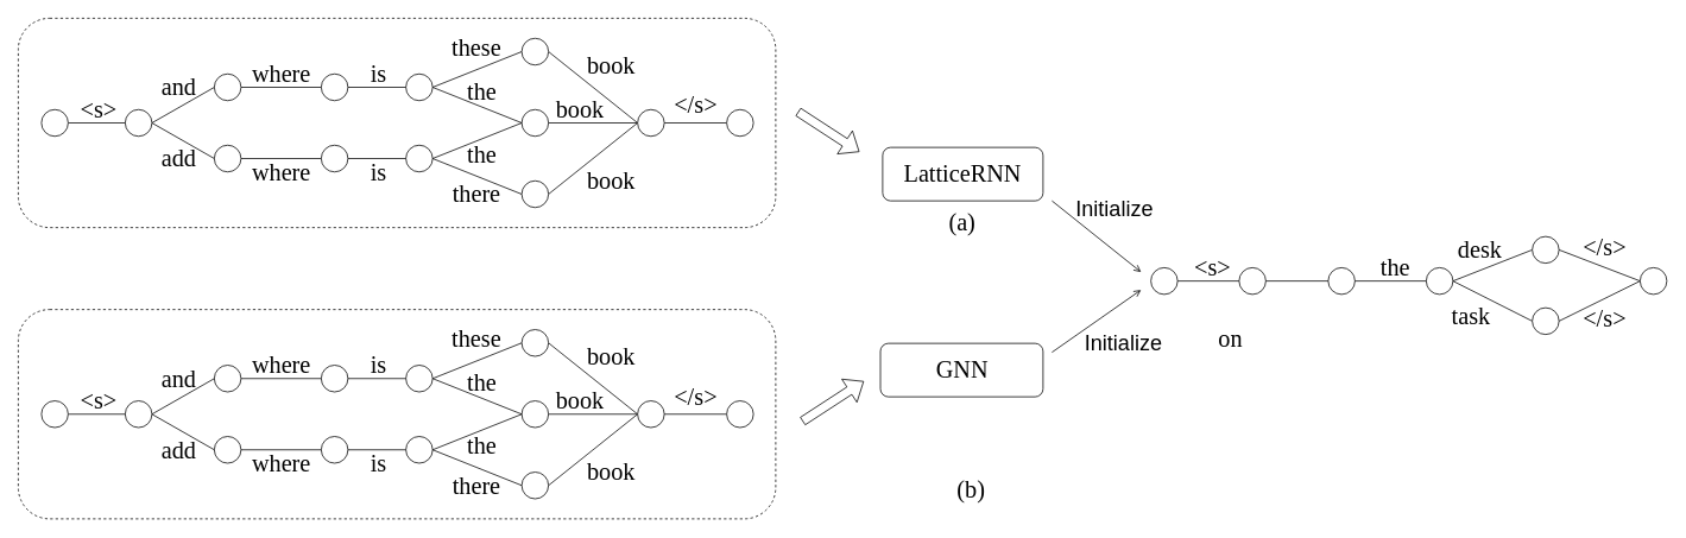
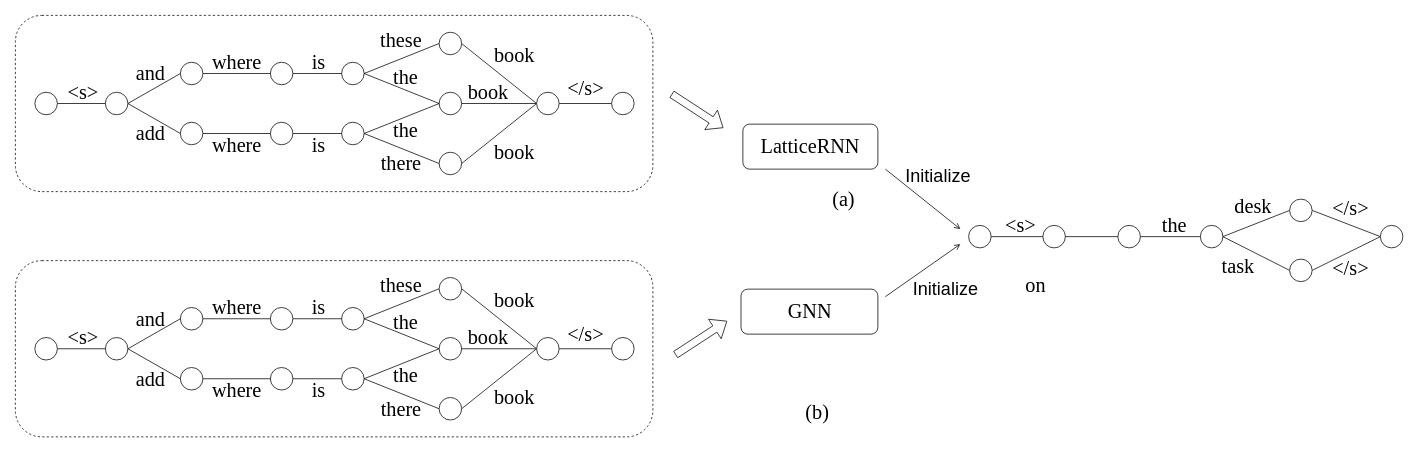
- <mxCell id="28" value="(a)" style="text;html=1;align=center;verticalAlign=middle;resizable=0;points=[];autosize=1;strokeColor=none;fillColor=none;fontSize=27;fontFamily=Georgia;fontColor=#000000;" parent="1" vertex="1"><mxGeometry x="1053.75" y="230" width="50" height="40" as="geometry" /></mxCell>
+ <mxCell id="28" value="(a)" style="text;html=1;align=center;verticalAlign=middle;resizable=0;points=[];autosize=1;strokeColor=none;fillColor=none;fontSize=27;fontFamily=Georgia;fontColor=#000000;" parent="1" vertex="1"><mxGeometry x="1098.75" y="245" width="50" height="40" as="geometry" /></mxCell>
- <mxCell id="16" value="&lt;font style=&quot;font-size: 27px&quot; face=&quot;Georgia&quot;&gt;desk&lt;/font&gt;" style="text;html=1;align=center;verticalAlign=middle;resizable=0;points=[];autosize=1;strokeColor=none;fillColor=none;" parent="1" vertex="1"><mxGeometry x="1625" y="270" width="70" height="20" as="geometry" /></mxCell>
+ <mxCell id="16" value="&lt;font style=&quot;font-size: 27px&quot; face=&quot;Georgia&quot;&gt;desk&lt;/font&gt;" style="text;html=1;align=center;verticalAlign=middle;resizable=0;points=[];autosize=1;strokeColor=none;fillColor=none;" parent="1" vertex="1"><mxGeometry x="1635" y="265" width="70" height="20" as="geometry" /></mxCell>
